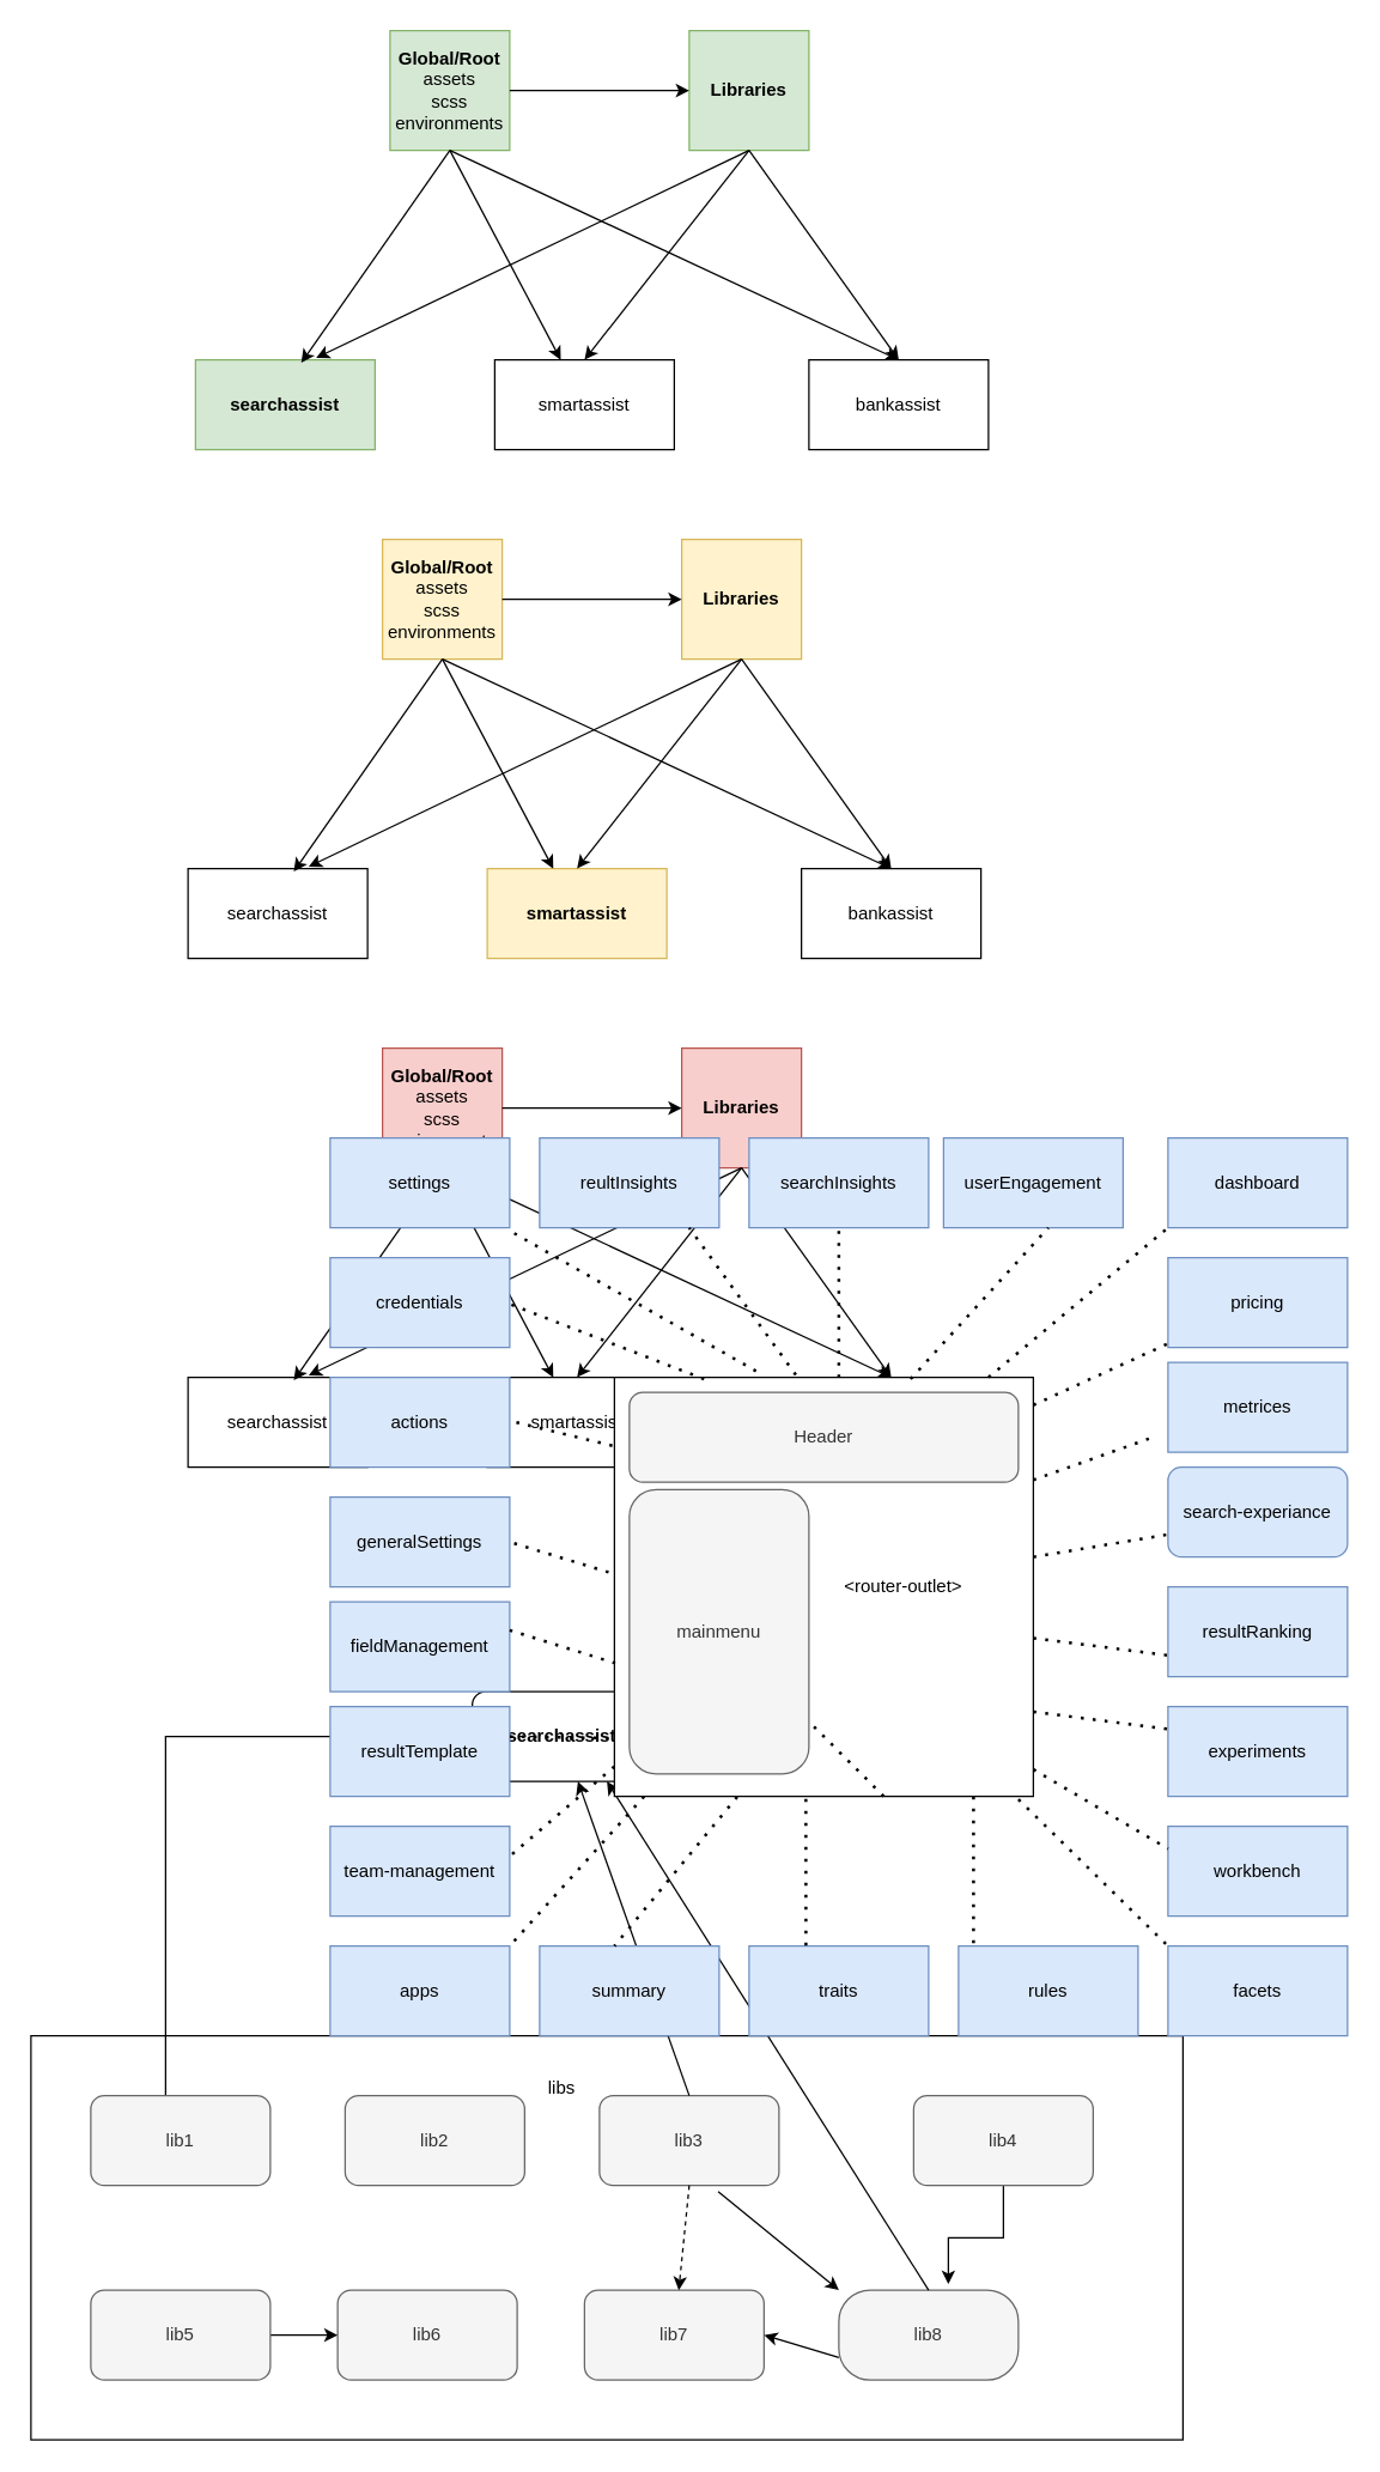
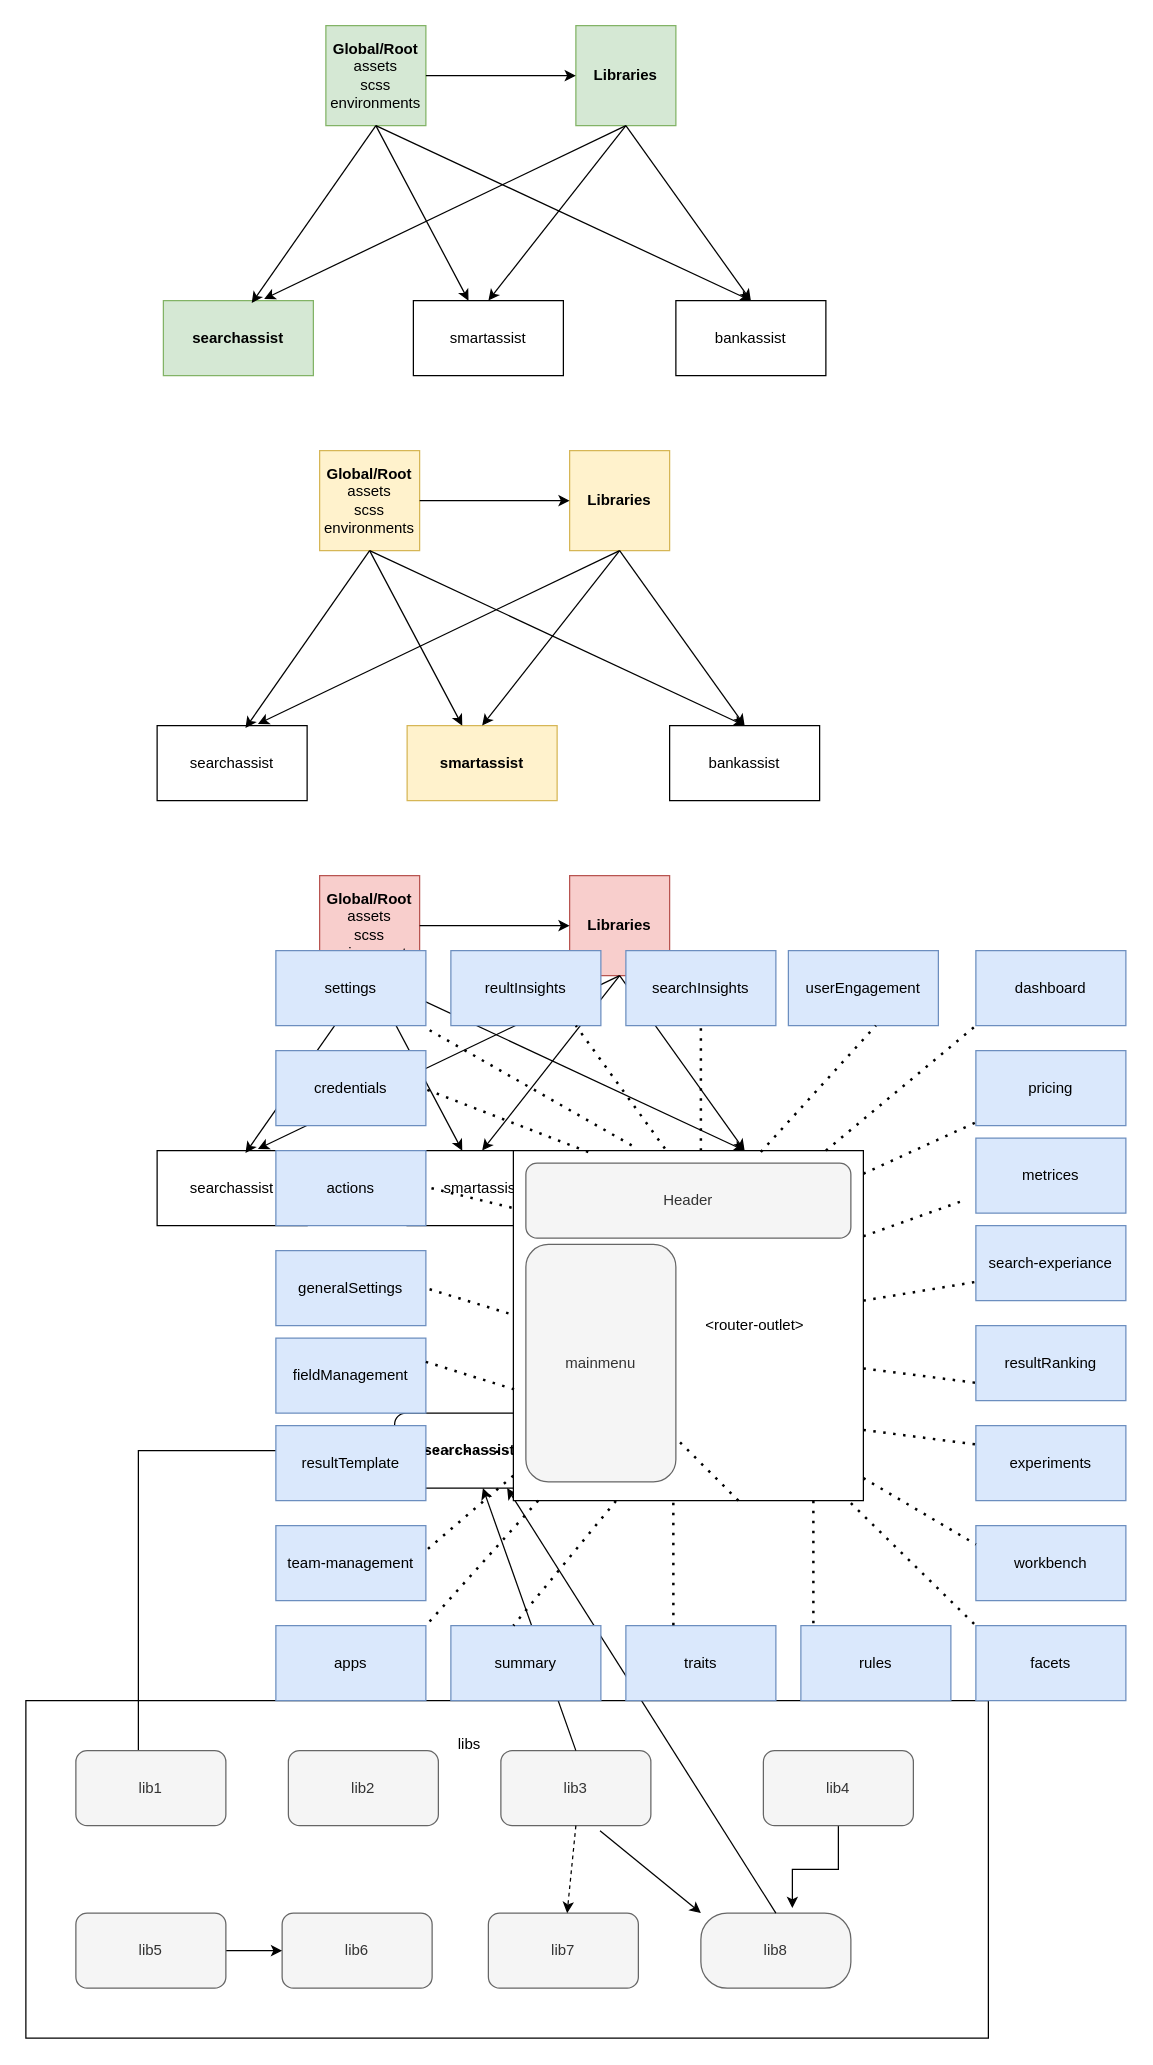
- <mxCell id="75" value="search-experiance" style="whiteSpace=wrap;html=1;fillColor=#dae8fc;strokeColor=#6c8ebf;rounded=1;" vertex="1" parent="1"><mxGeometry x="780" y="980" width="120" height="60" as="geometry" /></mxCell>
+ <mxCell id="75" value="search-experiance" style="whiteSpace=wrap;html=1;fillColor=#dae8fc;strokeColor=#6c8ebf;" vertex="1" parent="1"><mxGeometry x="780" y="980" width="120" height="60" as="geometry" /></mxCell>
- <mxCell id="52" value="" style="endArrow=classic;html=1;rounded=0;exitX=0;exitY=0.75;exitDx=0;exitDy=0;entryX=1;entryY=0.5;entryDx=0;entryDy=0;" edge="1" parent="1" source="41" target="42"><mxGeometry width="50" height="50" relative="1" as="geometry"><mxPoint x="470" y="1470" as="sourcePoint" /><mxPoint x="520" y="1560" as="targetPoint" /></mxGeometry></mxCell>
